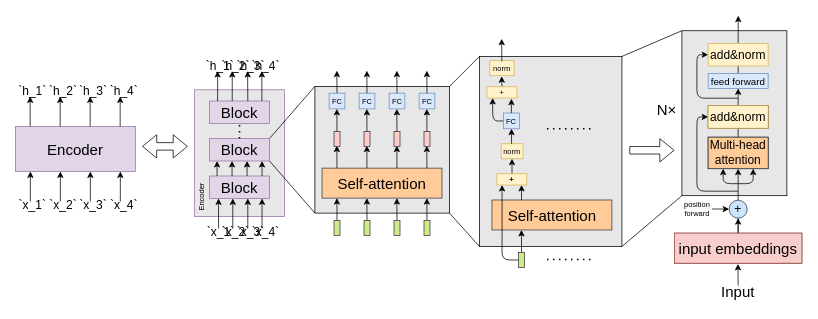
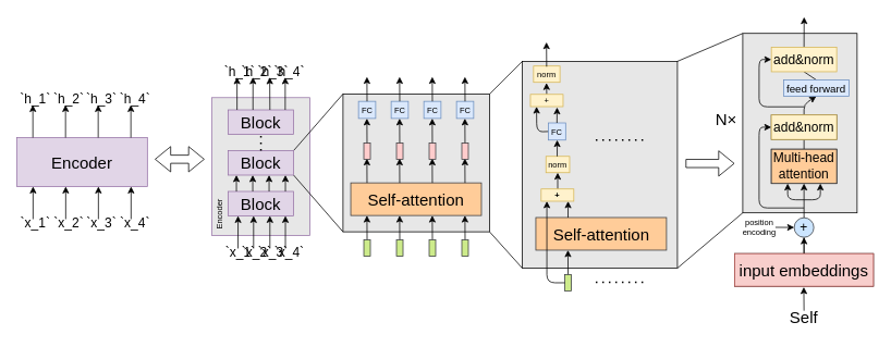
- <mxCell id="118" value="&lt;font style=&quot;font-size: 13px&quot;&gt;feed forward&lt;/font&gt;" style="rounded=0;whiteSpace=wrap;html=1;fontSize=16;fillColor=#dae8fc;strokeColor=#6c8ebf;fontColor=#000000;" parent="1" vertex="1"><mxGeometry x="944" y="97.25" width="80" height="20" as="geometry" /></mxCell>
+ <mxCell id="118" value="&lt;font style=&quot;font-size: 13px&quot;&gt;feed forward&lt;/font&gt;" style="rounded=0;whiteSpace=wrap;html=1;fontSize=16;fillColor=#dae8fc;strokeColor=#6c8ebf;fontColor=#000000;" parent="1" vertex="1"><mxGeometry x="959" y="97.25" width="80" height="20" as="geometry" /></mxCell>
- <mxCell id="124" value="position&lt;br style=&quot;font-size: 10px;&quot;&gt;forward" style="text;html=1;strokeColor=none;fillColor=none;align=center;verticalAlign=middle;whiteSpace=wrap;rounded=0;fontSize=10;fontColor=#000000;" parent="1" vertex="1"><mxGeometry x="907" y="264" width="45" height="27" as="geometry" /></mxCell>
+ <mxCell id="124" value="position&lt;br style=&quot;font-size: 10px;&quot;&gt;encoding" style="text;html=1;strokeColor=none;fillColor=none;align=center;verticalAlign=middle;whiteSpace=wrap;rounded=0;fontSize=10;fontColor=#000000;" parent="1" vertex="1"><mxGeometry x="907" y="264" width="45" height="27" as="geometry" /></mxCell>
- <mxCell id="122" value="Input" style="text;html=1;strokeColor=none;fillColor=none;align=center;verticalAlign=middle;whiteSpace=wrap;rounded=0;fontSize=20;fontColor=#000000;" parent="1" vertex="1"><mxGeometry x="954" y="373" width="60" height="30" as="geometry" /></mxCell>
+ <mxCell id="122" value="Self" style="text;html=1;strokeColor=none;fillColor=none;align=center;verticalAlign=middle;whiteSpace=wrap;rounded=0;fontSize=20;fontColor=#000000;" parent="1" vertex="1"><mxGeometry x="954" y="373" width="60" height="30" as="geometry" /></mxCell>
